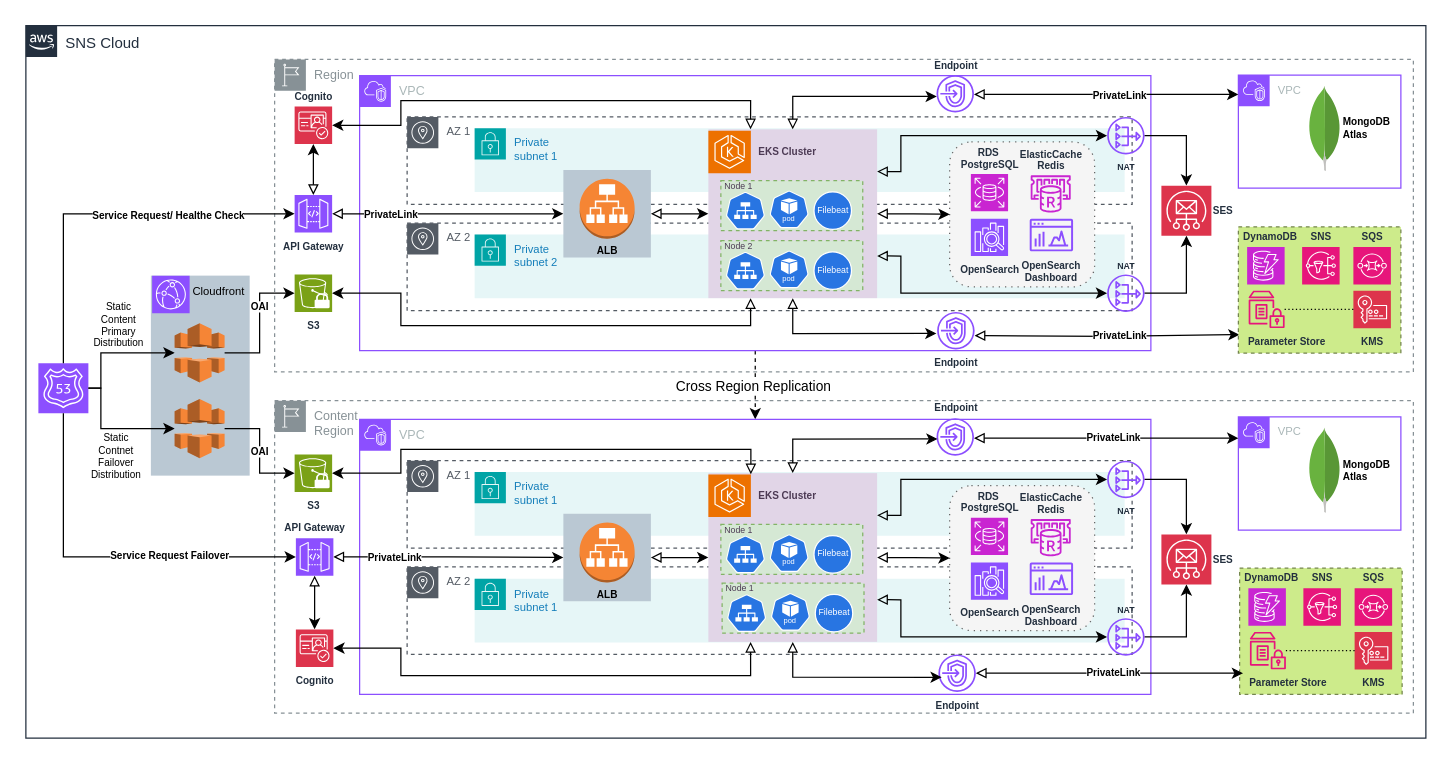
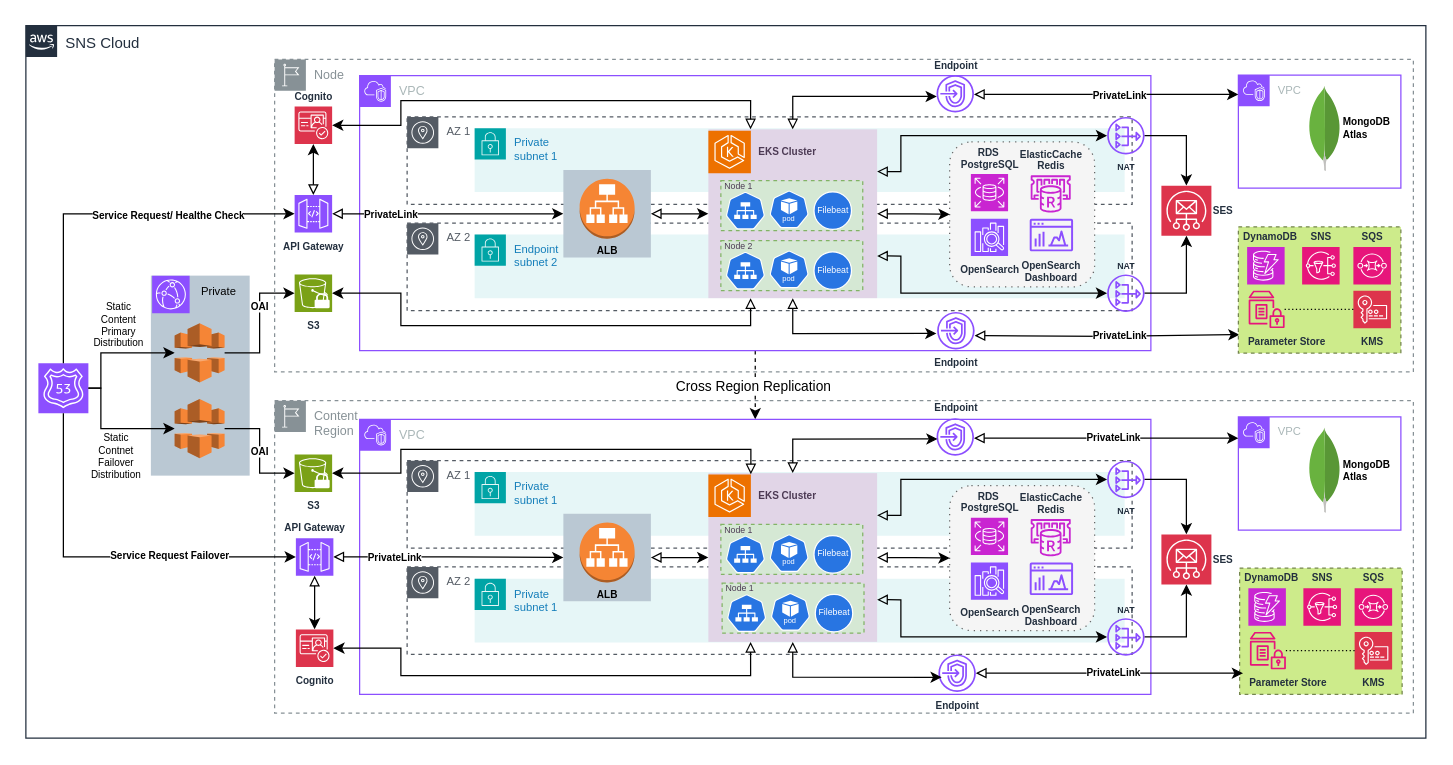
- <mxCell id="11" value="Region" style="sketch=0;outlineConnect=0;gradientColor=none;html=1;whiteSpace=wrap;fontSize=10;fontStyle=0;shape=mxgraph.aws4.group;grIcon=mxgraph.aws4.group_region;strokeColor=#879196;fillColor=none;verticalAlign=top;align=left;spacingLeft=30;fontColor=#879196;dashed=1;" parent="1" vertex="1"><mxGeometry x="219" y="47" width="911" height="250" as="geometry" /></mxCell>
+ <mxCell id="11" value="Node" style="sketch=0;outlineConnect=0;gradientColor=none;html=1;whiteSpace=wrap;fontSize=10;fontStyle=0;shape=mxgraph.aws4.group;grIcon=mxgraph.aws4.group_region;strokeColor=#879196;fillColor=none;verticalAlign=top;align=left;spacingLeft=30;fontColor=#879196;dashed=1;" parent="1" vertex="1"><mxGeometry x="219" y="47" width="911" height="250" as="geometry" /></mxCell>
- <mxCell id="2" value="Private&amp;nbsp;&lt;div style=&quot;font-size: 9px;&quot;&gt;subnet 2&lt;/div&gt;" style="points=[[0,0],[0.25,0],[0.5,0],[0.75,0],[1,0],[1,0.25],[1,0.5],[1,0.75],[1,1],[0.75,1],[0.5,1],[0.25,1],[0,1],[0,0.75],[0,0.5],[0,0.25]];outlineConnect=0;gradientColor=none;html=1;whiteSpace=wrap;fontSize=9;fontStyle=0;container=1;pointerEvents=0;collapsible=0;recursiveResize=0;shape=mxgraph.aws4.group;grIcon=mxgraph.aws4.group_security_group;grStroke=0;strokeColor=#00A4A6;fillColor=#E6F6F7;verticalAlign=top;align=left;spacingLeft=30;fontColor=#147EBA;dashed=0;" parent="1" vertex="1"><mxGeometry x="379" y="187" width="520" height="51" as="geometry" /></mxCell>
+ <mxCell id="2" value="Endpoint&amp;nbsp;&lt;div style=&quot;font-size: 9px;&quot;&gt;subnet 2&lt;/div&gt;" style="points=[[0,0],[0.25,0],[0.5,0],[0.75,0],[1,0],[1,0.25],[1,0.5],[1,0.75],[1,1],[0.75,1],[0.5,1],[0.25,1],[0,1],[0,0.75],[0,0.5],[0,0.25]];outlineConnect=0;gradientColor=none;html=1;whiteSpace=wrap;fontSize=9;fontStyle=0;container=1;pointerEvents=0;collapsible=0;recursiveResize=0;shape=mxgraph.aws4.group;grIcon=mxgraph.aws4.group_security_group;grStroke=0;strokeColor=#00A4A6;fillColor=#E6F6F7;verticalAlign=top;align=left;spacingLeft=30;fontColor=#147EBA;dashed=0;" parent="1" vertex="1"><mxGeometry x="379" y="187" width="520" height="51" as="geometry" /></mxCell>
- <mxCell id="157" value="Cloudfront" style="text;html=1;align=center;verticalAlign=middle;resizable=0;points=[];autosize=1;strokeColor=none;fillColor=none;fontSize=9;" parent="1" vertex="1"><mxGeometry x="138.53" y="223.168" width="70" height="20" as="geometry" /></mxCell>
+ <mxCell id="157" value="Private" style="text;html=1;align=center;verticalAlign=middle;resizable=0;points=[];autosize=1;strokeColor=none;fillColor=none;fontSize=9;" parent="1" vertex="1"><mxGeometry x="138.53" y="223.168" width="70" height="20" as="geometry" /></mxCell>
